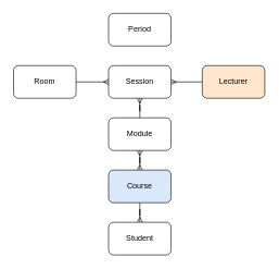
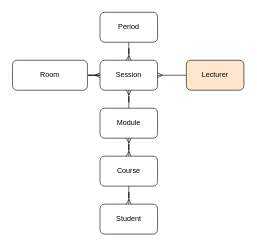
+ <mxCell id="3" style="edgeStyle=orthogonalEdgeStyle;rounded=0;orthogonalLoop=1;jettySize=auto;html=1;endArrow=ERmany;endFill=0;" edge="1" parent="1" source="4" target="2"><mxGeometry relative="1" as="geometry" /></mxCell>
- <mxCell id="6" value="Room" style="rounded=1;whiteSpace=wrap;html=1;" vertex="1" parent="1"><mxGeometry x="20" y="100" width="96" height="50" as="geometry" /></mxCell>
+ <mxCell id="6" value="Room" style="rounded=1;whiteSpace=wrap;html=1;" vertex="1" parent="1"><mxGeometry x="20" y="100" width="125" height="50" as="geometry" /></mxCell>
- <mxCell id="12" value="Course" style="rounded=1;whiteSpace=wrap;html=1;fillColor=#dae8fc;" vertex="1" parent="1"><mxGeometry x="166" y="260" width="96" height="50" as="geometry" /></mxCell>
+ <mxCell id="12" value="Course" style="rounded=1;whiteSpace=wrap;html=1;" vertex="1" parent="1"><mxGeometry x="166" y="260" width="96" height="50" as="geometry" /></mxCell>
